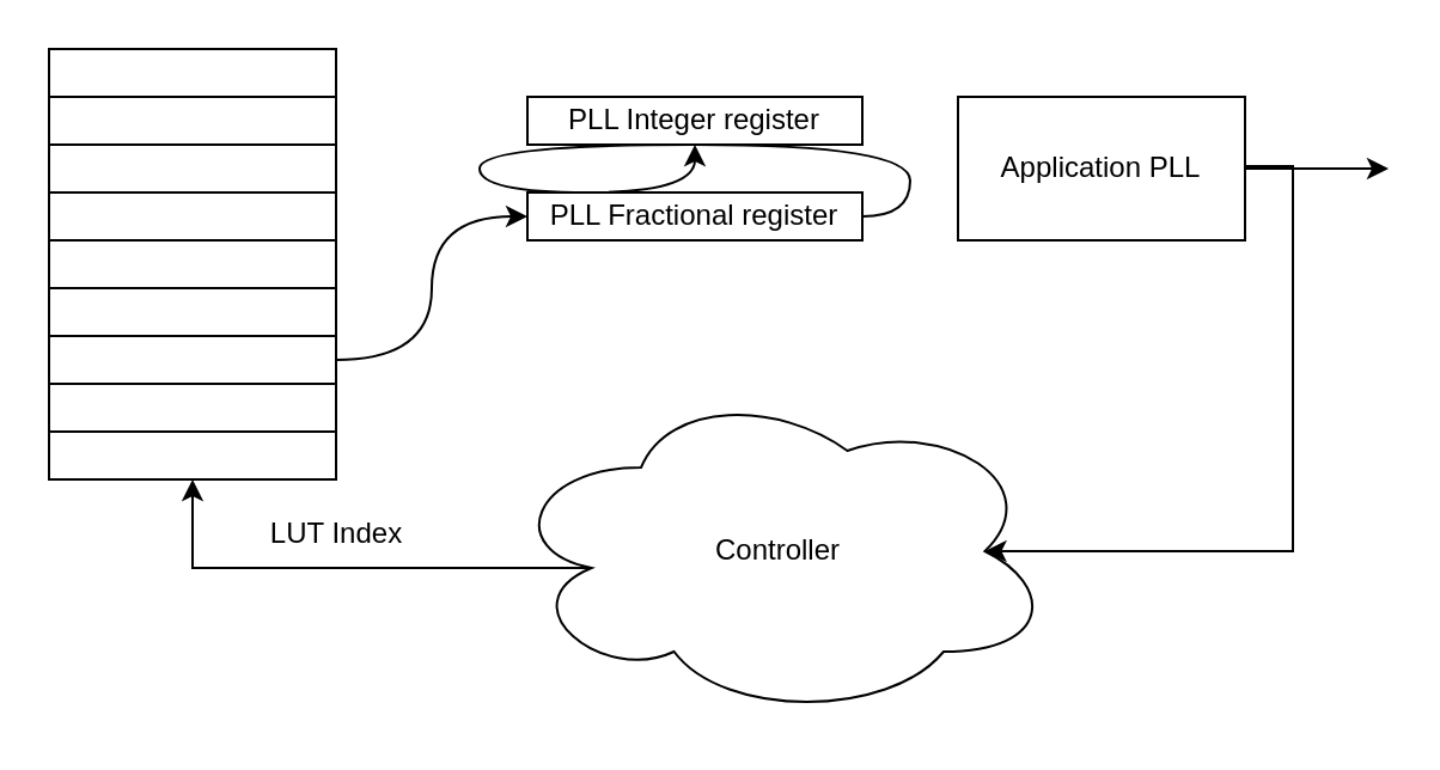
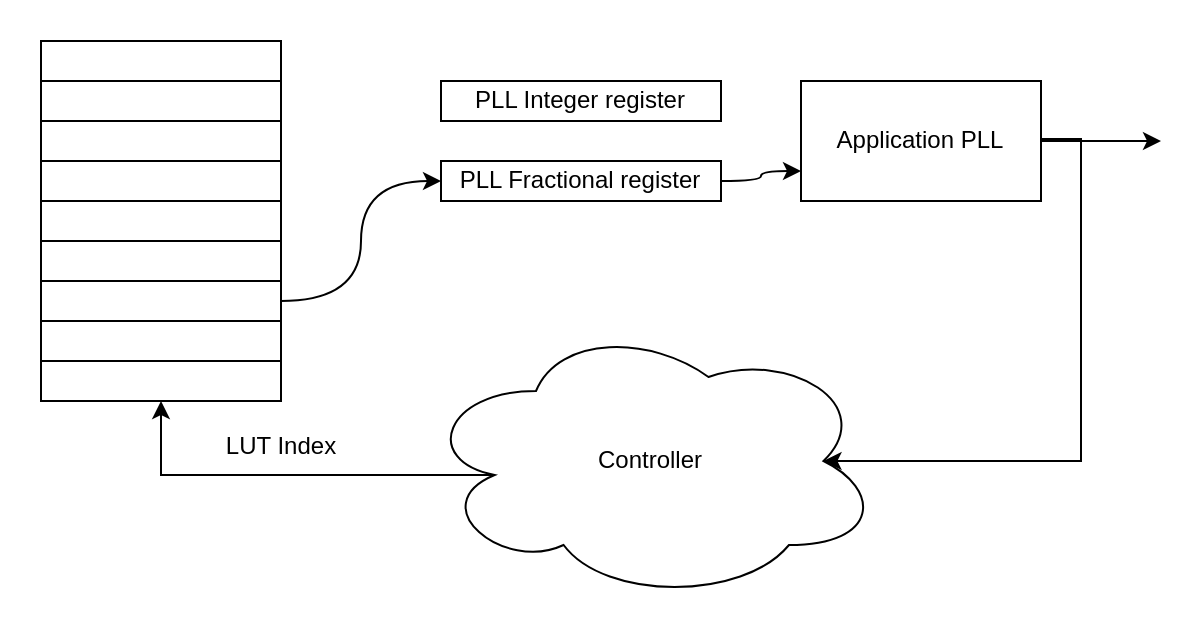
- <mxCell id="12" style="edgeStyle=orthogonalEdgeStyle;rounded=0;orthogonalLoop=1;jettySize=auto;html=1;exitX=1;exitY=0.5;exitDx=0;exitDy=0;curved=1;" edge="1" parent="1" source="13" target="14"><mxGeometry relative="1" as="geometry" /></mxCell>
+ <mxCell id="12" style="edgeStyle=orthogonalEdgeStyle;rounded=0;orthogonalLoop=1;jettySize=auto;html=1;exitX=1;exitY=0.5;exitDx=0;exitDy=0;entryX=0;entryY=0.75;entryDx=0;entryDy=0;curved=1;" edge="1" parent="1" source="13" target="17"><mxGeometry relative="1" as="geometry" /></mxCell>
